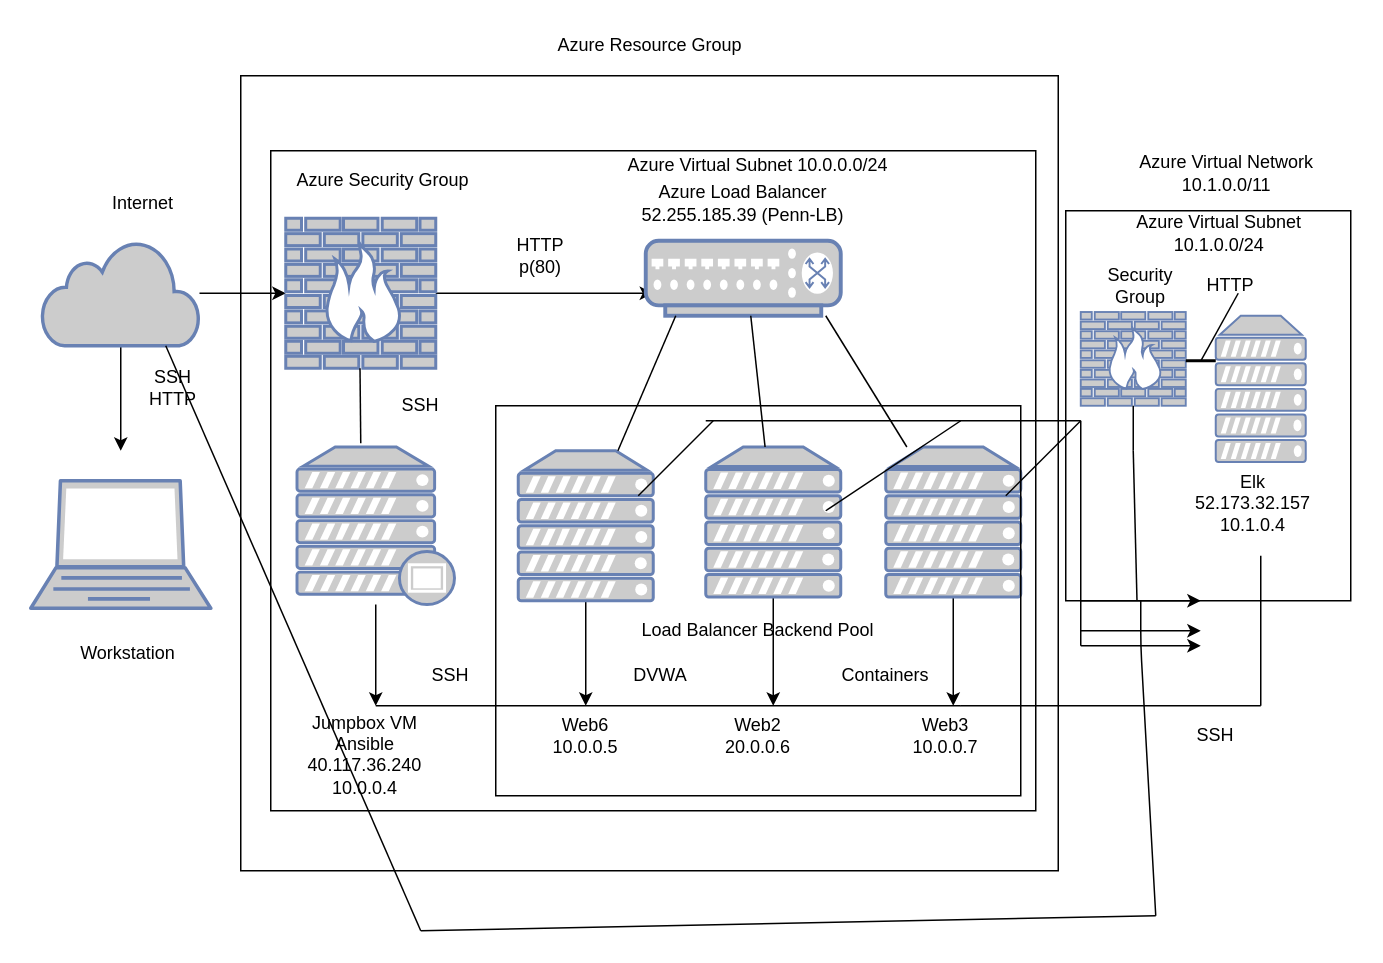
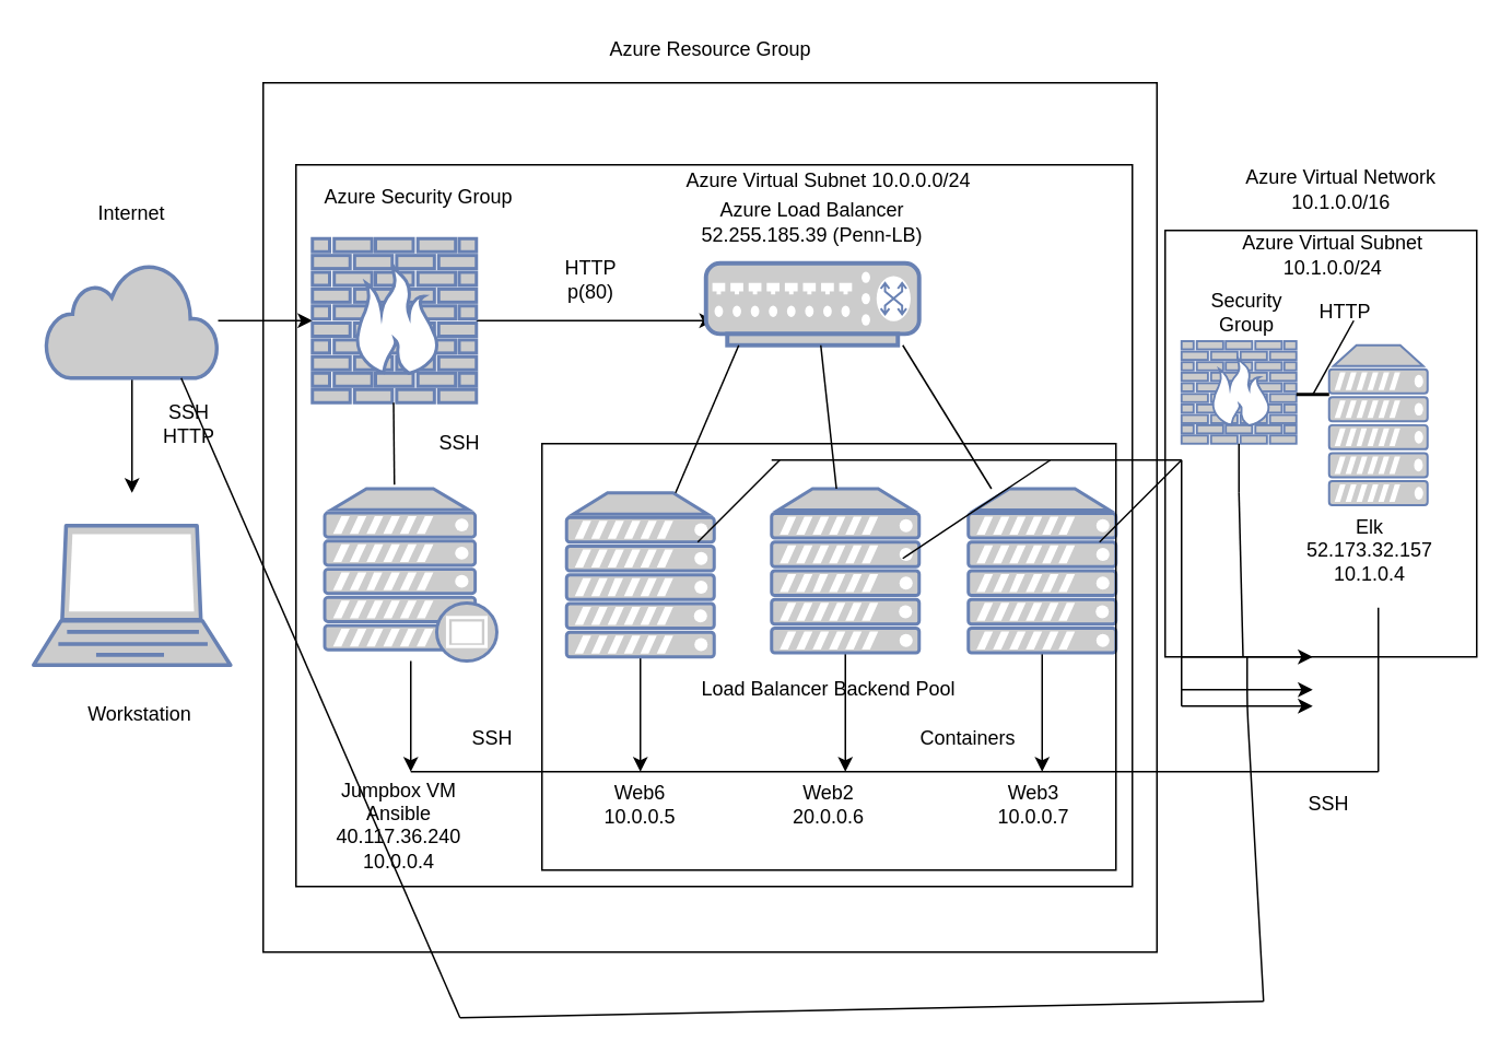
- <mxCell id="68" value="Azure Virtual Network 10.1.0.0/11" style="text;html=1;strokeColor=none;fillColor=none;align=center;verticalAlign=middle;whiteSpace=wrap;rounded=0;" vertex="1" parent="1"><mxGeometry x="735" y="105" width="165" height="20" as="geometry" /></mxCell>
+ <mxCell id="68" value="Azure Virtual Network 10.1.0.0/16" style="text;html=1;strokeColor=none;fillColor=none;align=center;verticalAlign=middle;whiteSpace=wrap;rounded=0;" vertex="1" parent="1"><mxGeometry x="735" y="105" width="165" height="20" as="geometry" /></mxCell>
- <mxCell id="26" value="Internet" style="text;html=1;strokeColor=none;fillColor=none;align=center;verticalAlign=middle;whiteSpace=wrap;rounded=0;" vertex="1" parent="1"><mxGeometry x="60" y="120" width="70" height="30" as="geometry" /></mxCell>
+ <mxCell id="26" value="Internet" style="text;html=1;strokeColor=none;fillColor=none;align=center;verticalAlign=middle;whiteSpace=wrap;rounded=0;" vertex="1" parent="1"><mxGeometry x="45" y="115" width="70" height="30" as="geometry" /></mxCell>
- <mxCell id="41" value="DVWA" style="text;html=1;strokeColor=none;fillColor=none;align=center;verticalAlign=middle;whiteSpace=wrap;rounded=0;" vertex="1" parent="1"><mxGeometry x="420" y="440" width="40" height="20" as="geometry" /></mxCell>
